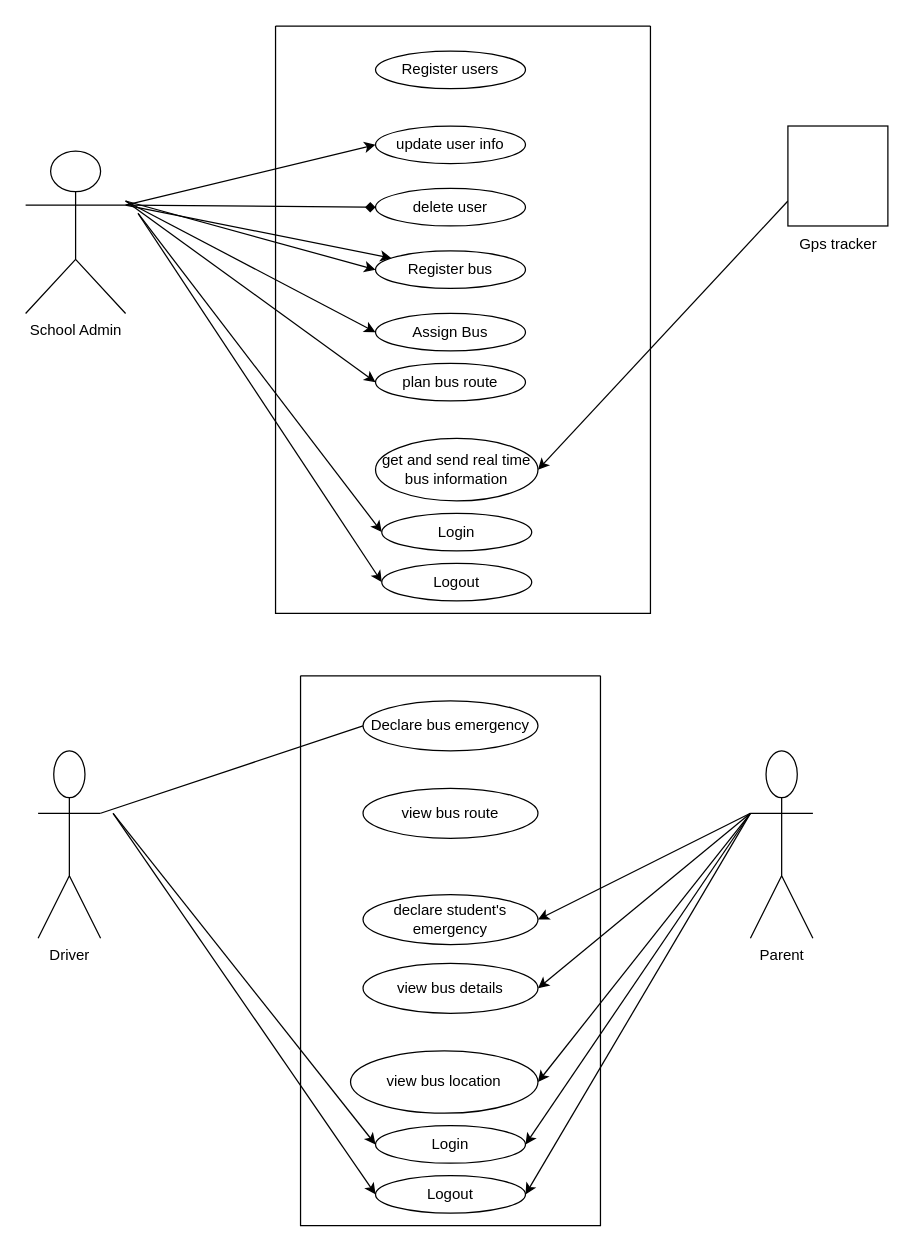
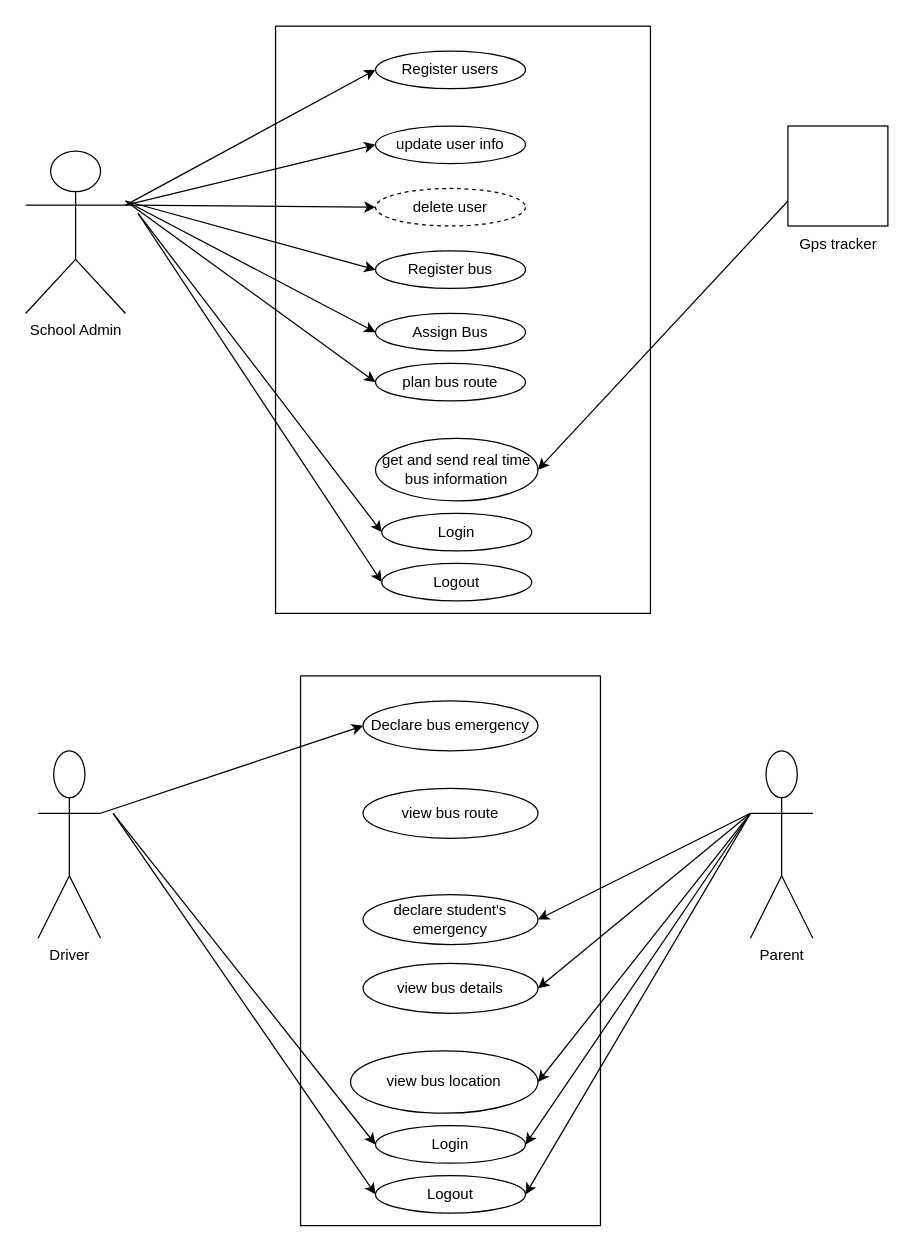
- <mxCell id="15" value="" style="endArrow=diamond;html=1;rounded=0;exitX=1;exitY=0.333;exitDx=0;exitDy=0;exitPerimeter=0;entryX=0;entryY=0.5;entryDx=0;entryDy=0;" parent="1" source="2" target="4" edge="1"><mxGeometry width="50" height="50" relative="1" as="geometry"><mxPoint x="110" y="173.333" as="sourcePoint" /><mxPoint x="310" y="125" as="targetPoint" /></mxGeometry></mxCell>
+ <mxCell id="15" value="" style="endArrow=classic;html=1;rounded=0;exitX=1;exitY=0.333;exitDx=0;exitDy=0;exitPerimeter=0;entryX=0;entryY=0.5;entryDx=0;entryDy=0;" parent="1" source="2" target="4" edge="1"><mxGeometry width="50" height="50" relative="1" as="geometry"><mxPoint x="110" y="173.333" as="sourcePoint" /><mxPoint x="310" y="125" as="targetPoint" /></mxGeometry></mxCell>
- <mxCell id="4" value="delete user" style="ellipse;whiteSpace=wrap;html=1;" parent="3" vertex="1"><mxGeometry x="80" y="130" width="120" height="30" as="geometry" /></mxCell>
+ <mxCell id="4" value="delete user" style="ellipse;whiteSpace=wrap;html=1;dashed=1;" parent="3" vertex="1"><mxGeometry x="80" y="130" width="120" height="30" as="geometry" /></mxCell>
- <mxCell id="13" value="" style="endArrow=classic;html=1;rounded=0;exitX=1;exitY=0.333;exitDx=0;exitDy=0;exitPerimeter=0;" parent="1" source="2" target="5" edge="1"><mxGeometry width="50" height="50" relative="1" as="geometry"><mxPoint x="290" y="260" as="sourcePoint" /><mxPoint x="340" y="210" as="targetPoint" /></mxGeometry></mxCell>
+ <mxCell id="13" value="" style="endArrow=classic;html=1;rounded=0;exitX=1;exitY=0.333;exitDx=0;exitDy=0;exitPerimeter=0;entryX=0;entryY=0.5;entryDx=0;entryDy=0;" parent="1" source="2" target="8" edge="1"><mxGeometry width="50" height="50" relative="1" as="geometry"><mxPoint x="290" y="260" as="sourcePoint" /><mxPoint x="340" y="210" as="targetPoint" /></mxGeometry></mxCell>
- <mxCell id="29" value="" style="endArrow=none;html=1;rounded=0;exitX=1;exitY=0.333;exitDx=0;exitDy=0;exitPerimeter=0;entryX=0;entryY=0.5;entryDx=0;entryDy=0;" parent="1" source="19" target="21" edge="1"><mxGeometry width="50" height="50" relative="1" as="geometry"><mxPoint x="290" y="720" as="sourcePoint" /><mxPoint x="340" y="670" as="targetPoint" /></mxGeometry></mxCell>
+ <mxCell id="29" value="" style="endArrow=classic;html=1;rounded=0;exitX=1;exitY=0.333;exitDx=0;exitDy=0;exitPerimeter=0;entryX=0;entryY=0.5;entryDx=0;entryDy=0;" parent="1" source="19" target="21" edge="1"><mxGeometry width="50" height="50" relative="1" as="geometry"><mxPoint x="290" y="720" as="sourcePoint" /><mxPoint x="340" y="670" as="targetPoint" /></mxGeometry></mxCell>
